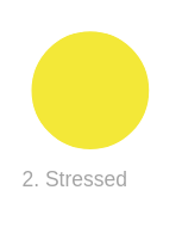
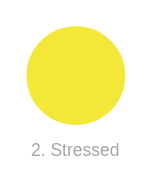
- <mxCell id="3" value="2. Stressed" style="rounded=0;whiteSpace=wrap;html=1;strokeColor=none;fontSize=14;fontColor=#a5a5a5;fillColor=none;" parent="1" vertex="1"><mxGeometry x="10" y="110" width="80" height="20" as="geometry" /></mxCell>
+ <mxCell id="3" value="2. Stressed" style="rounded=0;whiteSpace=wrap;html=1;strokeColor=none;fontSize=14;fontColor=#a5a5a5;fillColor=none;" parent="1" vertex="1"><mxGeometry x="20" y="110" width="80" height="20" as="geometry" /></mxCell>
